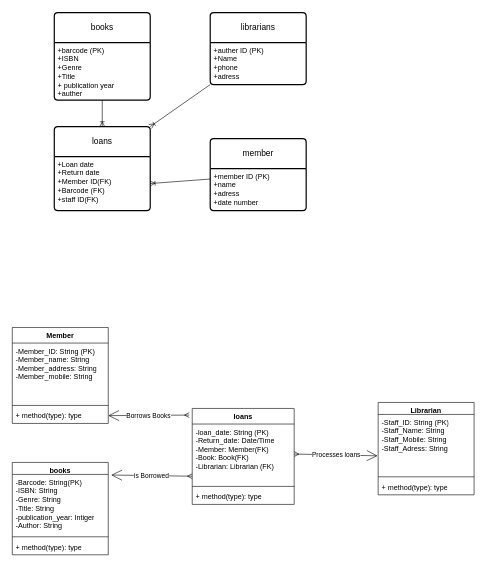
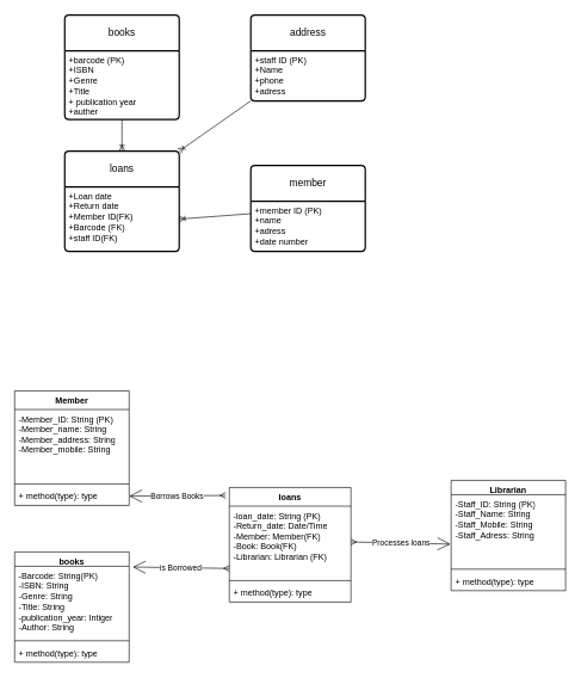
- <mxCell id="8" value="librarians" style="swimlane;childLayout=stackLayout;horizontal=1;startSize=50;horizontalStack=0;rounded=1;fontSize=14;fontStyle=0;strokeWidth=2;resizeParent=0;resizeLast=1;shadow=0;dashed=0;align=center;arcSize=4;whiteSpace=wrap;html=1;" vertex="1" parent="1"><mxGeometry x="350" y="20" width="160" height="120" as="geometry" /></mxCell>
+ <mxCell id="8" value="address" style="swimlane;childLayout=stackLayout;horizontal=1;startSize=50;horizontalStack=0;rounded=1;fontSize=14;fontStyle=0;strokeWidth=2;resizeParent=0;resizeLast=1;shadow=0;dashed=0;align=center;arcSize=4;whiteSpace=wrap;html=1;" vertex="1" parent="1"><mxGeometry x="350" y="20" width="160" height="120" as="geometry" /></mxCell>
- <mxCell id="9" value="+auther ID (PK)&lt;br&gt;+Name&lt;br&gt;+phone&lt;div&gt;+adress&lt;/div&gt;" style="align=left;strokeColor=none;fillColor=none;spacingLeft=4;fontSize=12;verticalAlign=top;resizable=0;rotatable=0;part=1;html=1;" vertex="1" parent="8"><mxGeometry y="50" width="160" height="70" as="geometry" /></mxCell>
+ <mxCell id="9" value="+staff ID (PK)&lt;br&gt;+Name&lt;br&gt;+phone&lt;div&gt;+adress&lt;/div&gt;" style="align=left;strokeColor=none;fillColor=none;spacingLeft=4;fontSize=12;verticalAlign=top;resizable=0;rotatable=0;part=1;html=1;" vertex="1" parent="8"><mxGeometry y="50" width="160" height="70" as="geometry" /></mxCell>
